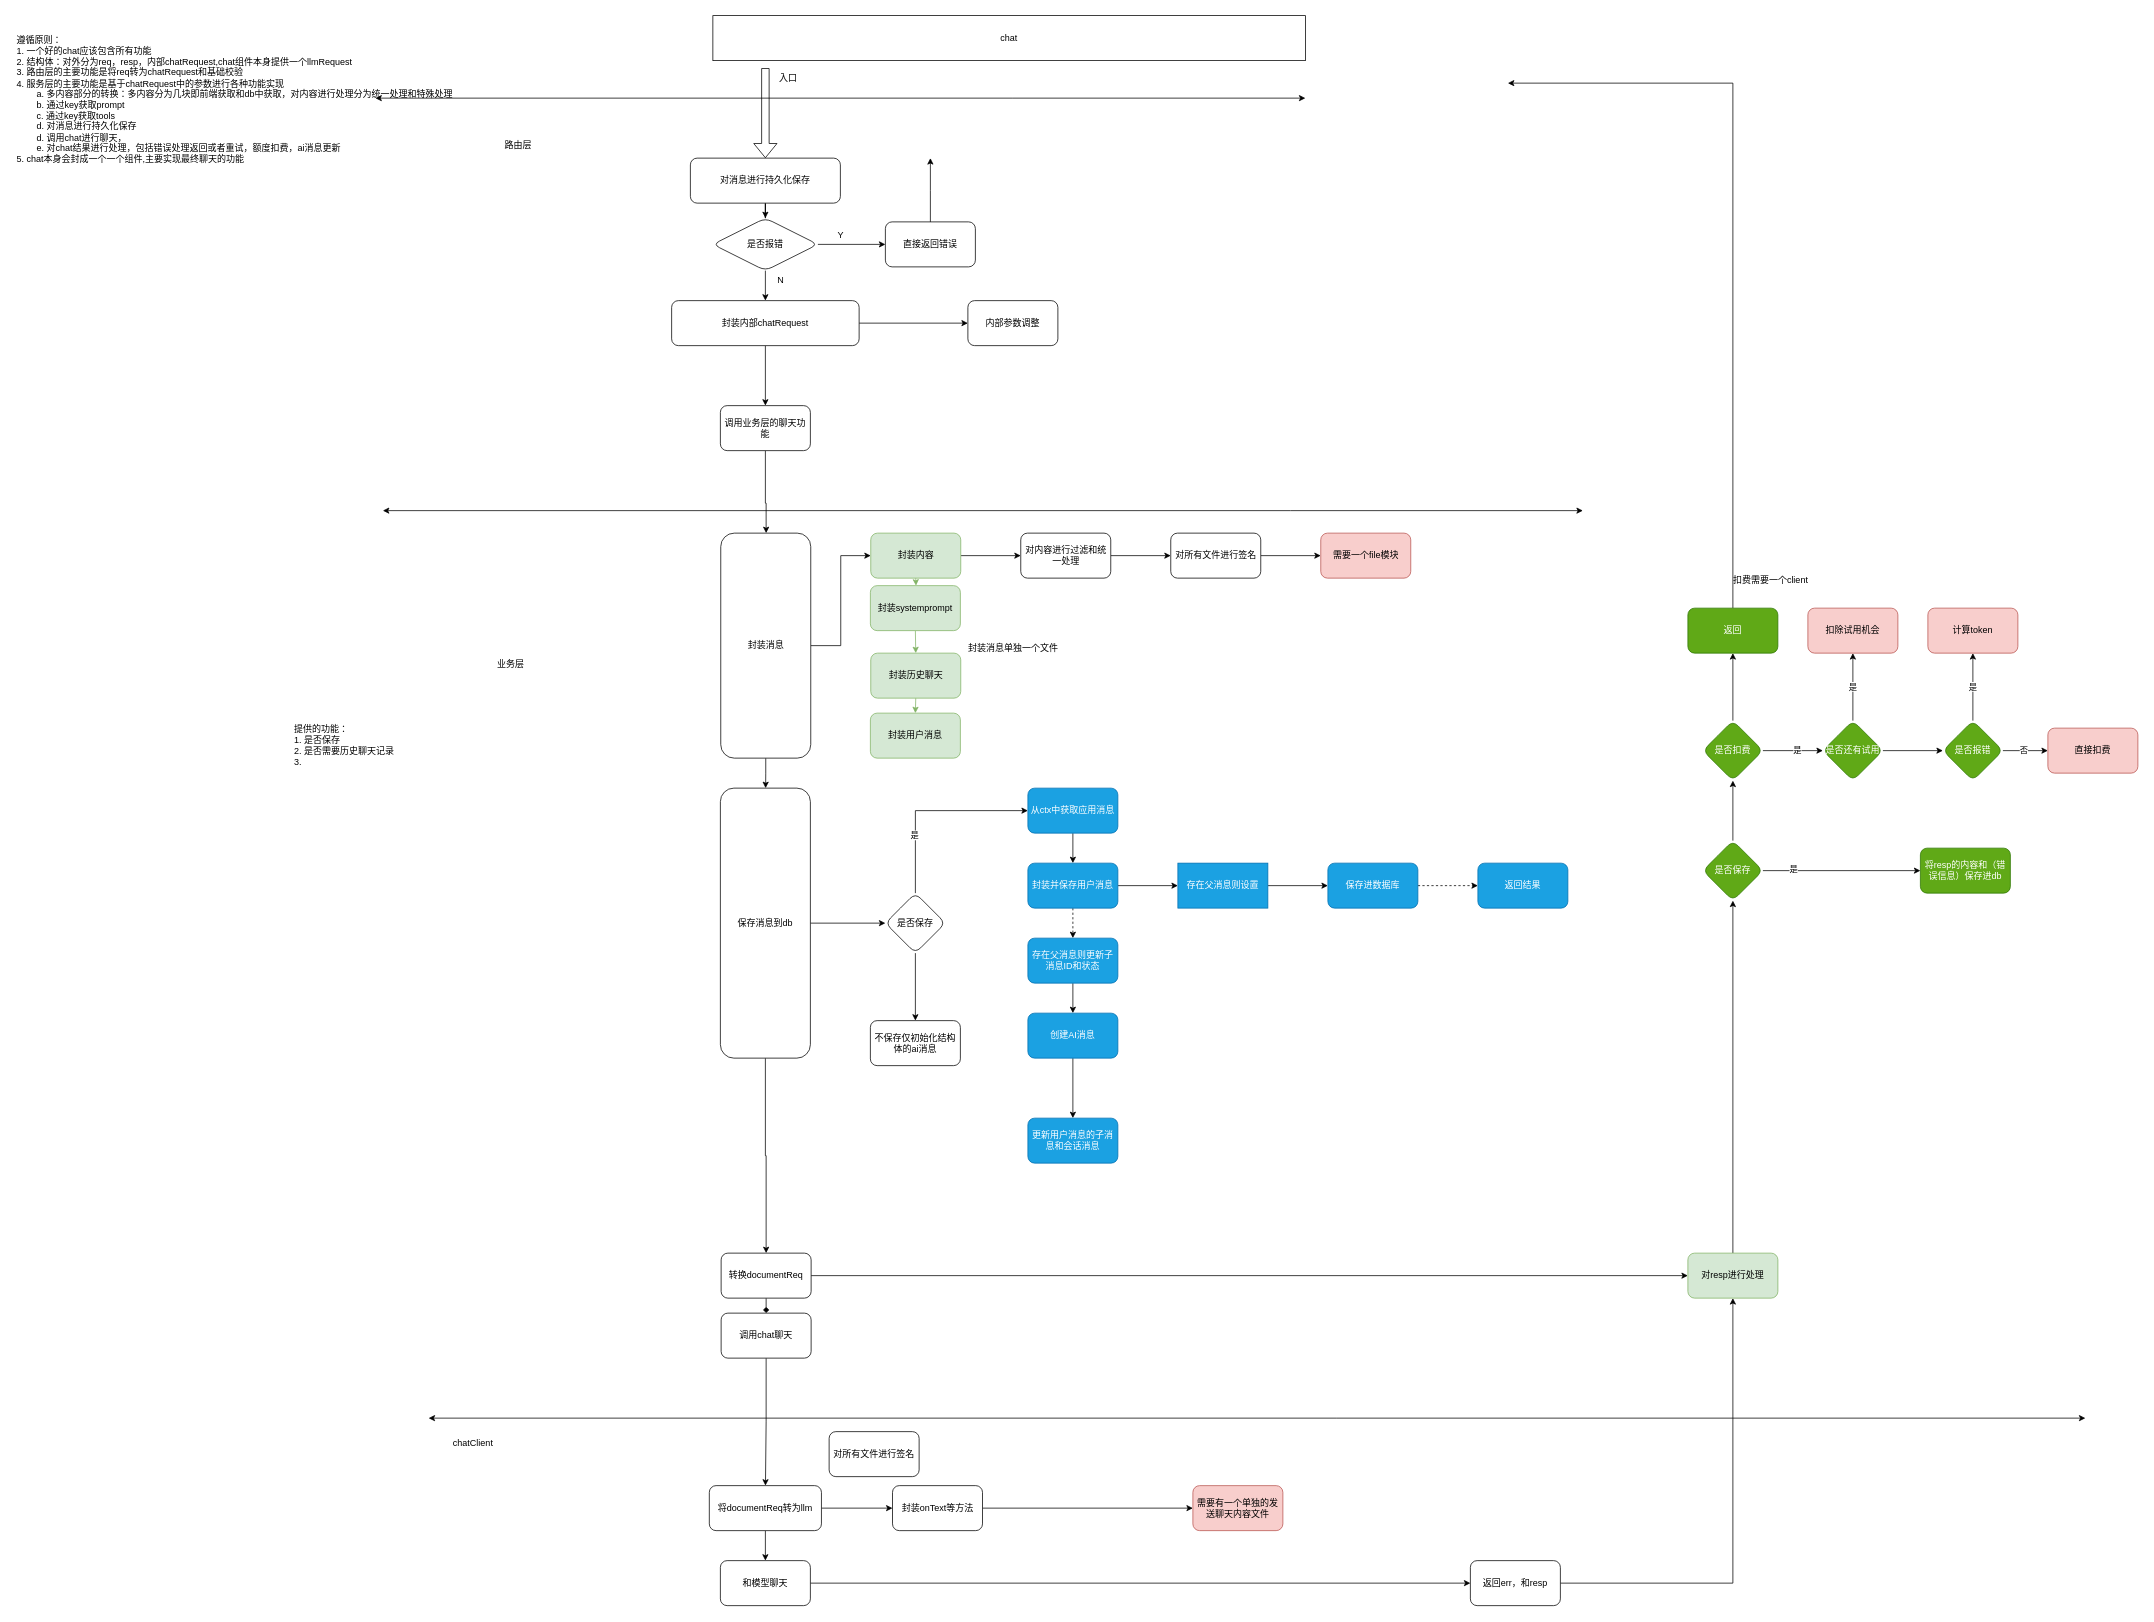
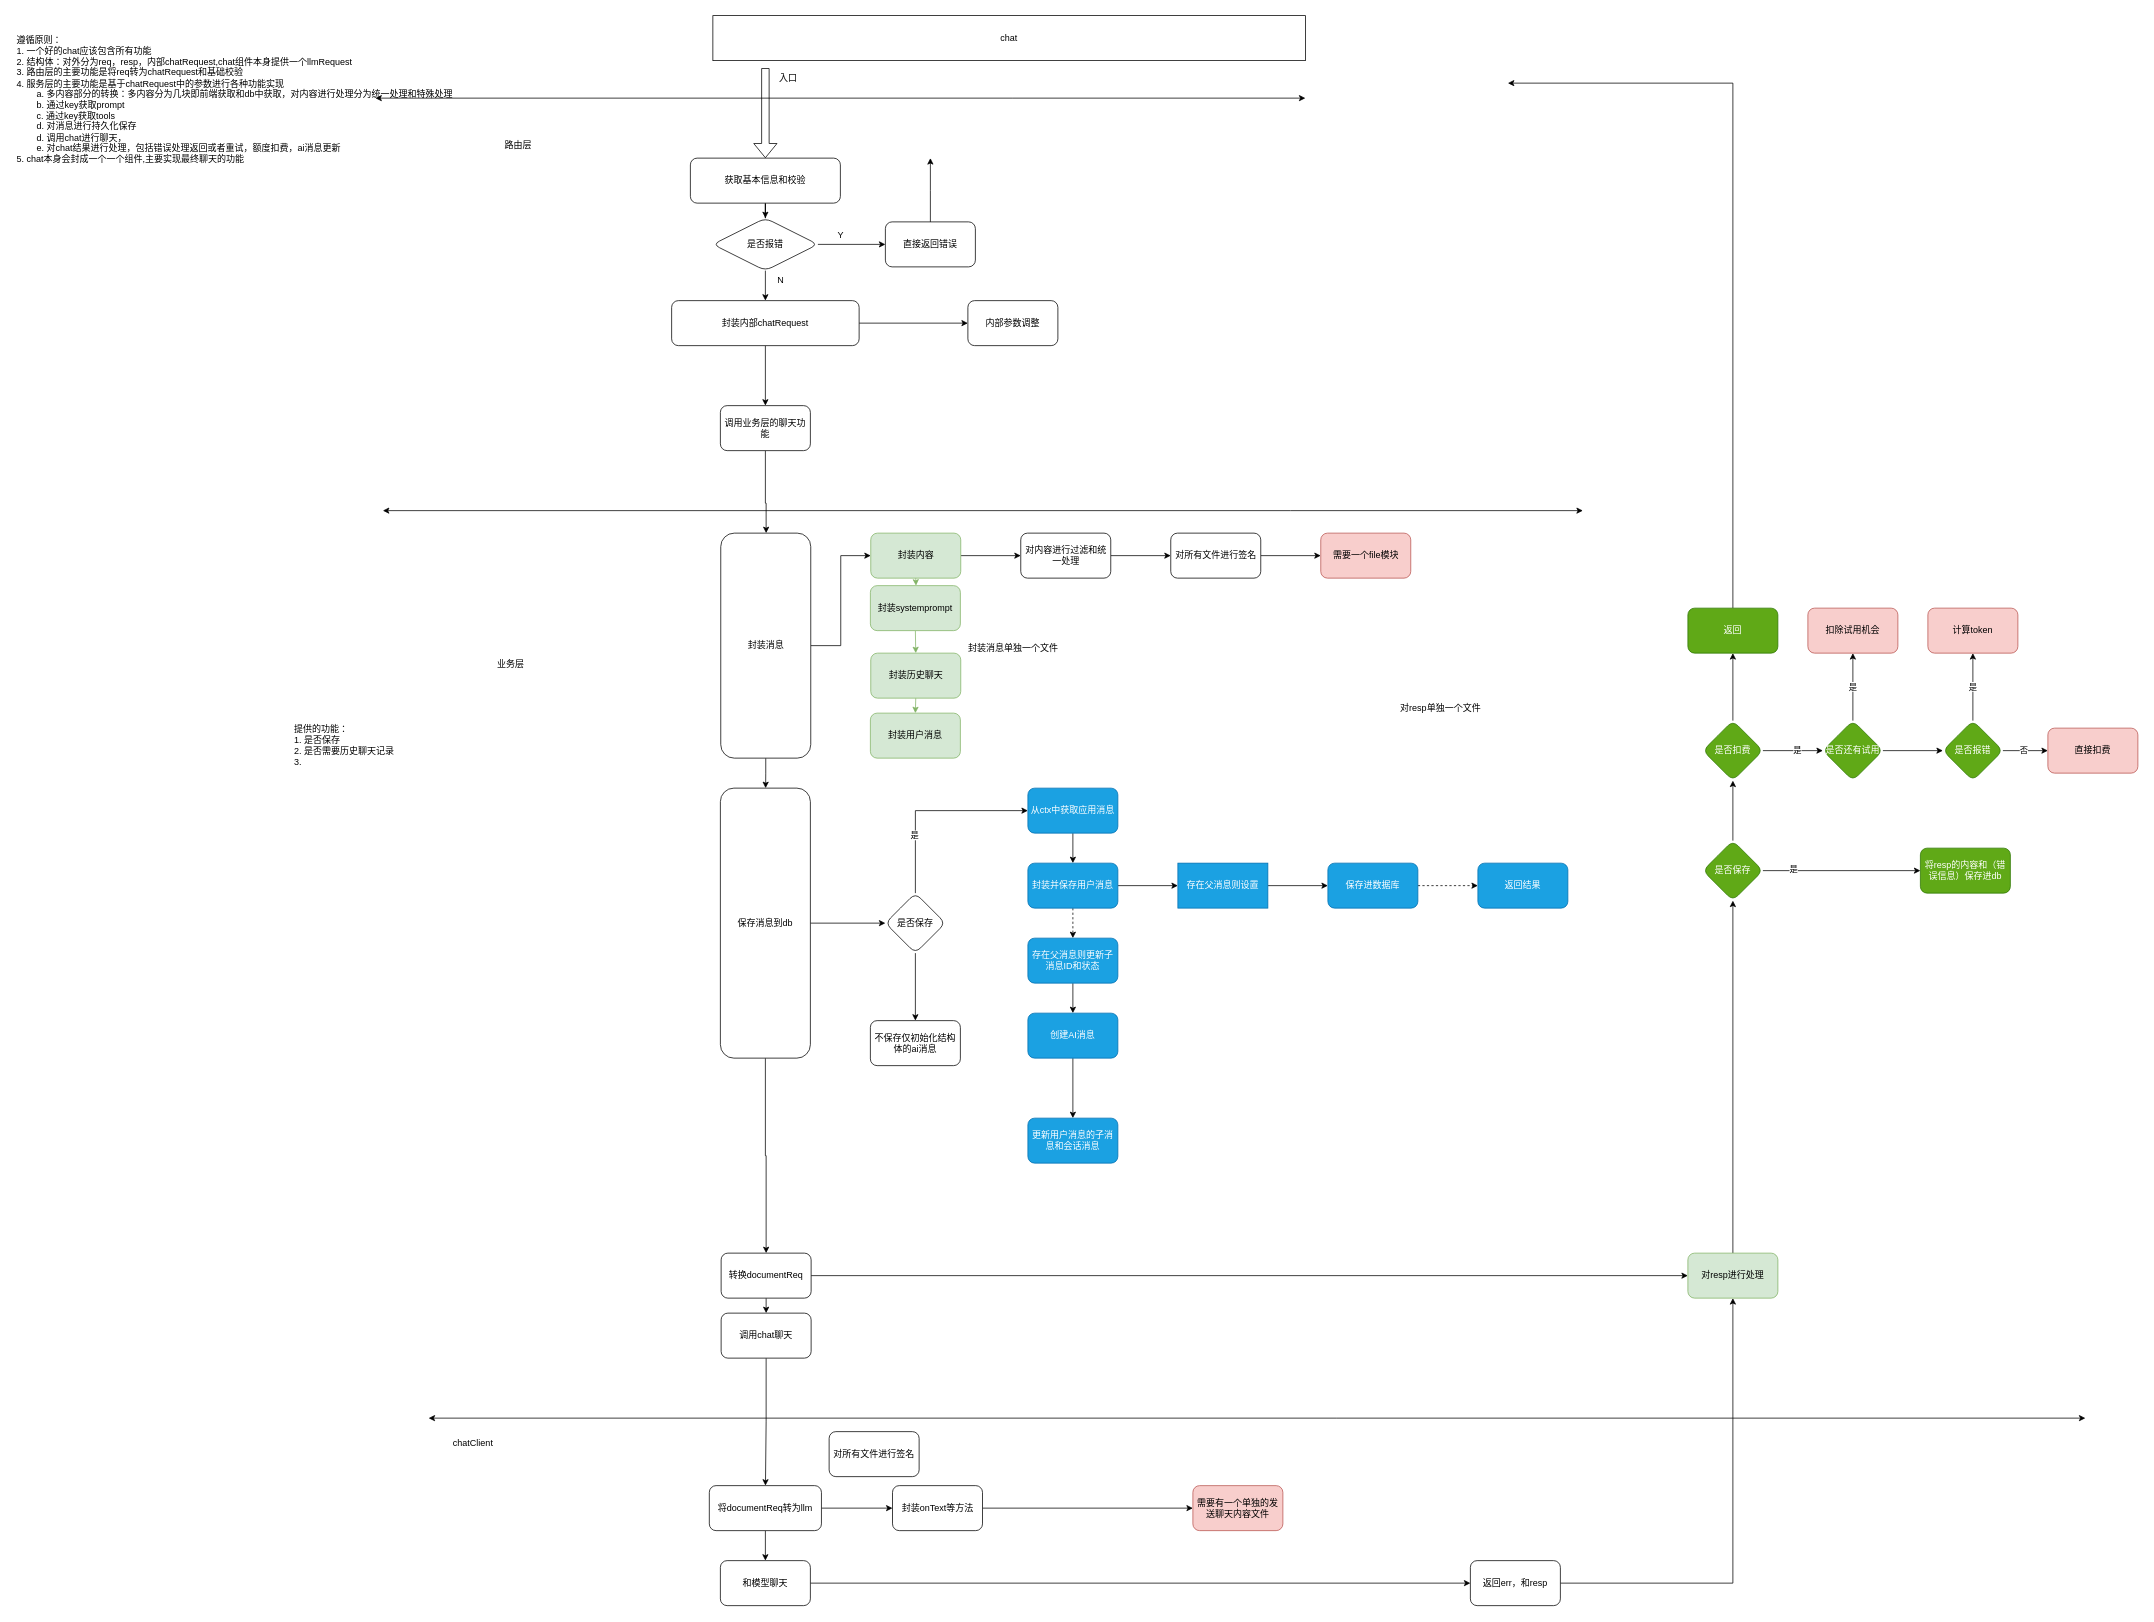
- <mxCell id="6" value="对消息进行持久化保存" style="rounded=1;whiteSpace=wrap;html=1;" vertex="1" parent="1"><mxGeometry x="920" y="210" width="200" height="60" as="geometry" /></mxCell>
+ <mxCell id="6" value="获取基本信息和校验" style="rounded=1;whiteSpace=wrap;html=1;" vertex="1" parent="1"><mxGeometry x="920" y="210" width="200" height="60" as="geometry" /></mxCell>
- <mxCell id="88" value="扣费需要一个client" style="text;html=1;align=center;verticalAlign=middle;resizable=0;points=[];autosize=1;strokeColor=none;fillColor=none;" vertex="1" parent="1"><mxGeometry x="2300" y="758" width="120" height="30" as="geometry" /></mxCell>
+ <mxCell id="87" value="对resp单独一个文件" style="text;html=1;align=center;verticalAlign=middle;resizable=0;points=[];autosize=1;strokeColor=none;fillColor=none;" vertex="1" parent="1"><mxGeometry x="1855" y="928" width="130" height="30" as="geometry" /></mxCell>
- <mxCell id="41" style="edgeStyle=orthogonalEdgeStyle;rounded=0;orthogonalLoop=1;jettySize=auto;html=1;exitX=0.5;exitY=1;exitDx=0;exitDy=0;entryX=0.5;entryY=0;entryDx=0;entryDy=0;endArrow=diamond;" edge="1" parent="1" source="43" target="38"><mxGeometry relative="1" as="geometry" /></mxCell>
+ <mxCell id="41" style="edgeStyle=orthogonalEdgeStyle;rounded=0;orthogonalLoop=1;jettySize=auto;html=1;exitX=0.5;exitY=1;exitDx=0;exitDy=0;entryX=0.5;entryY=0;entryDx=0;entryDy=0;" edge="1" parent="1" source="43" target="38"><mxGeometry relative="1" as="geometry" /></mxCell>
